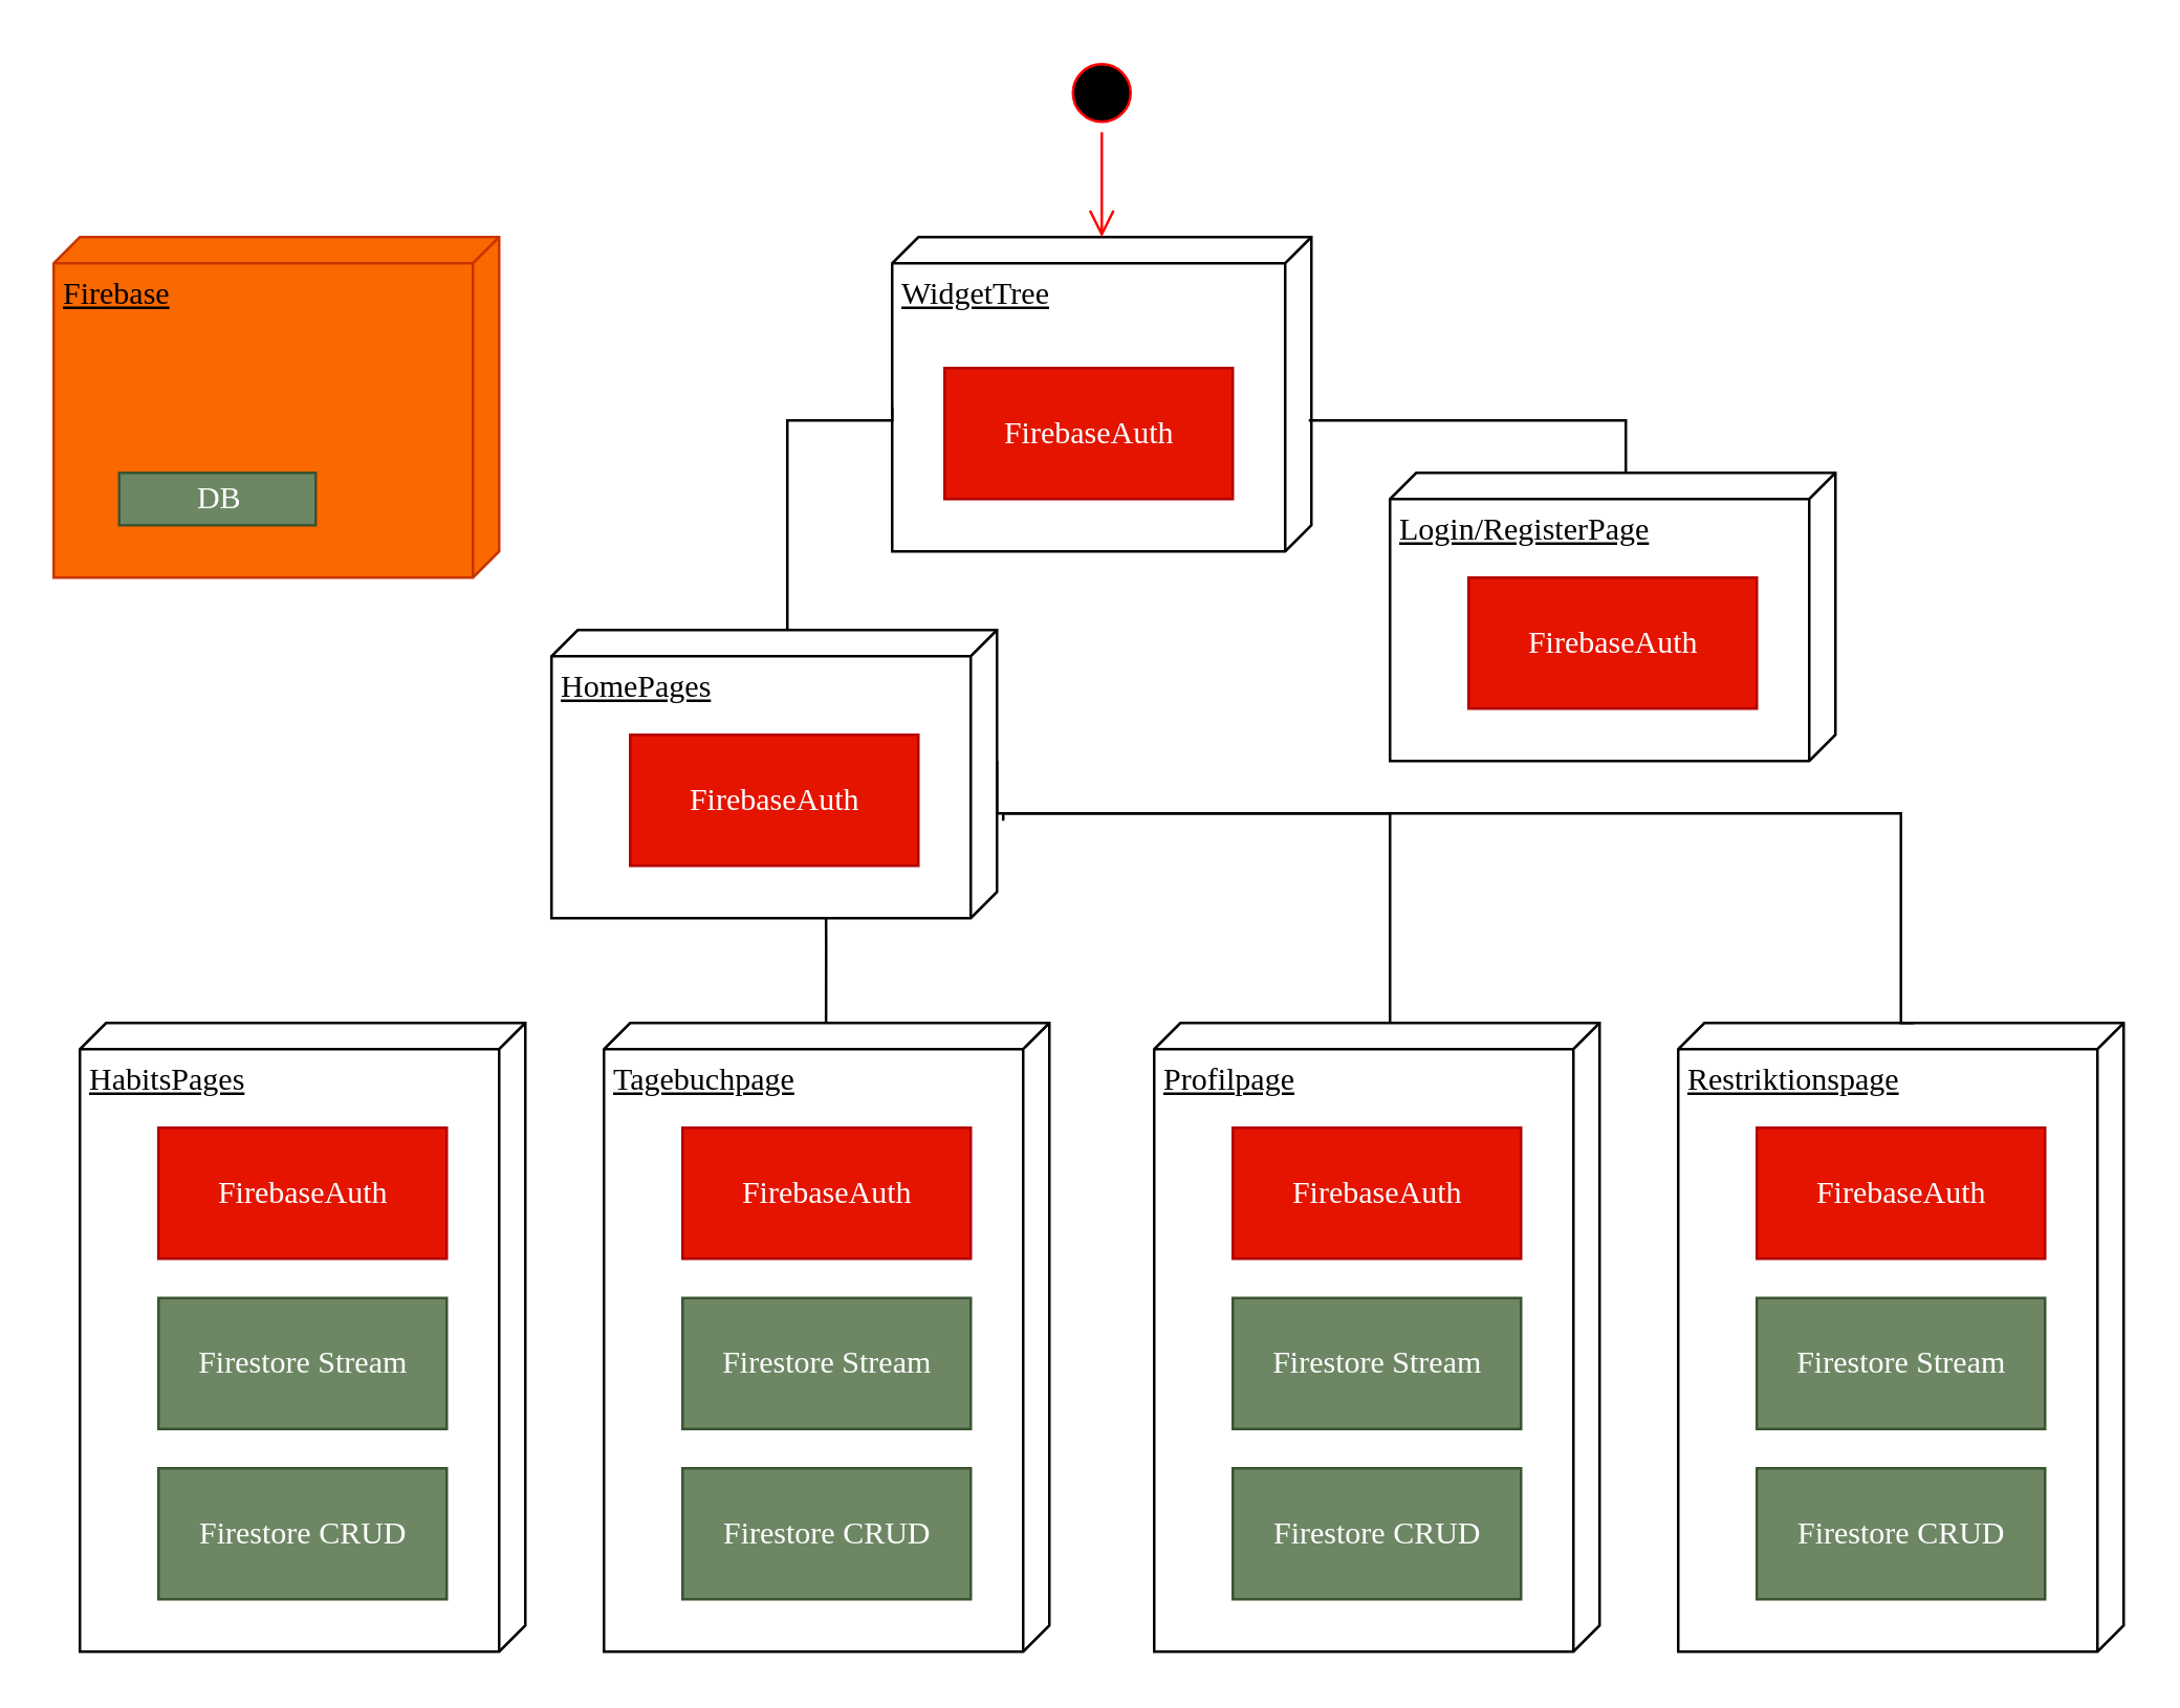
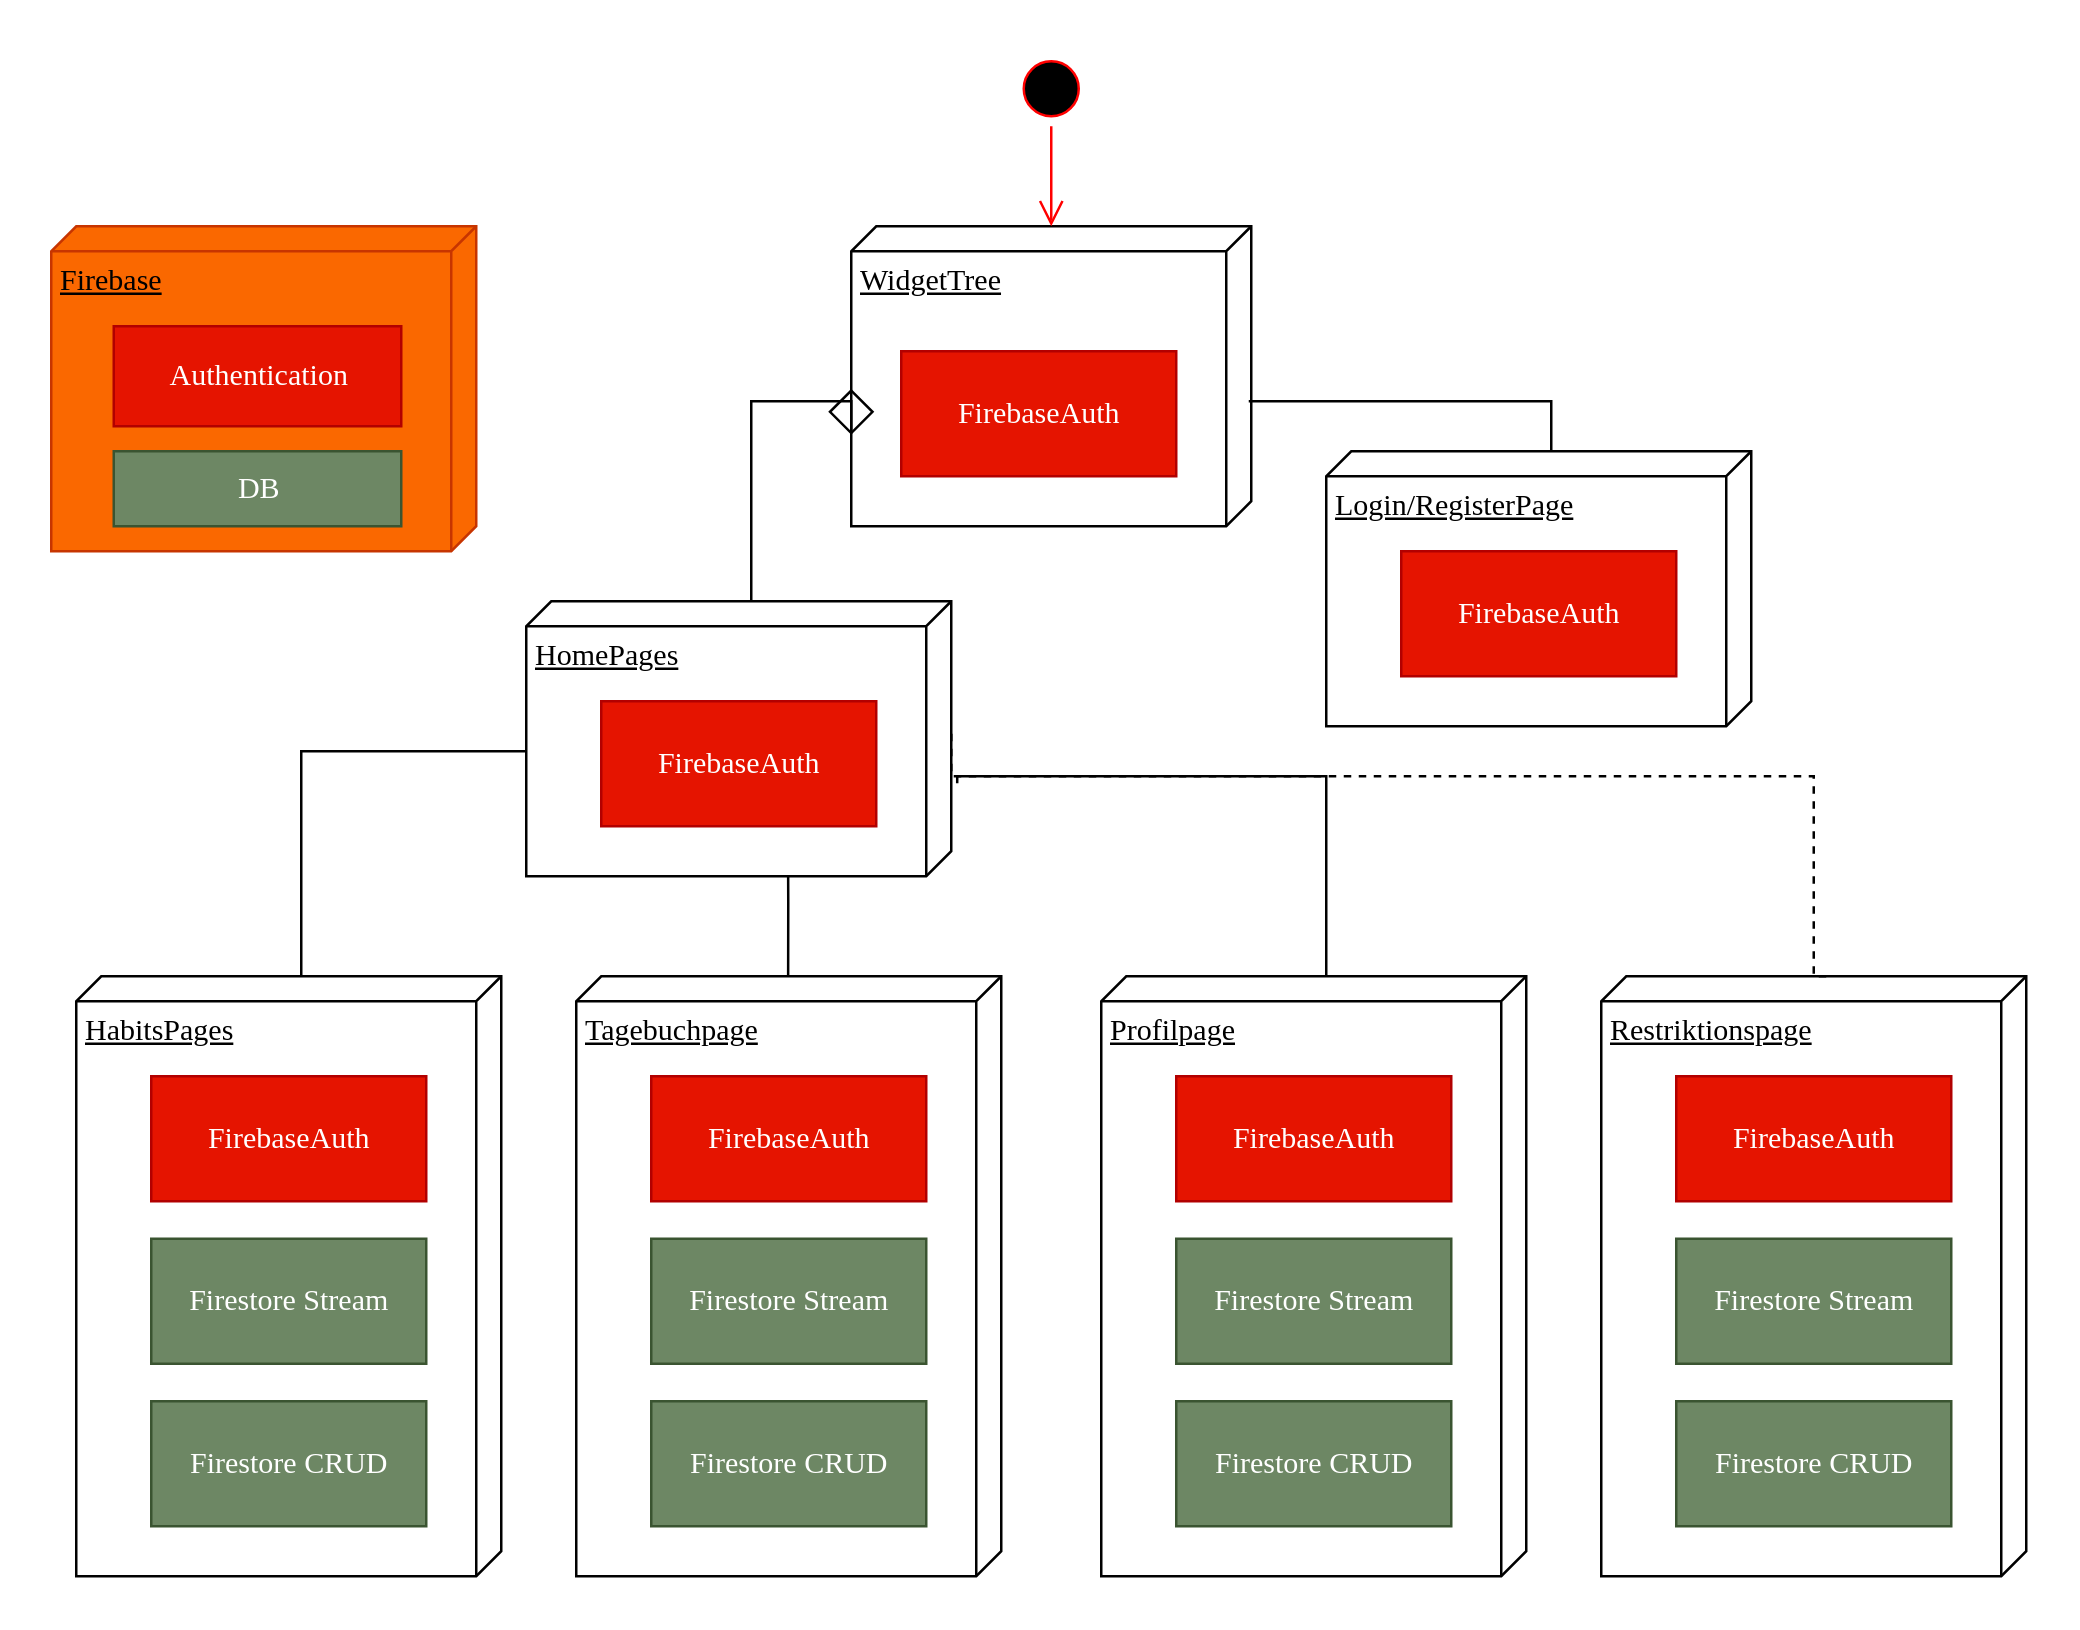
+ <mxCell id="30" value="Authentication" style="html=1;rounded=0;shadow=0;comic=0;labelBackgroundColor=none;strokeWidth=1;fontFamily=Verdana;fontSize=12;align=center;fillColor=#e51400;strokeColor=#B20000;fontColor=#ffffff;" vertex="1" parent="1"><mxGeometry x="45" y="130" width="115" height="40" as="geometry" /></mxCell>
- <mxCell id="4" style="edgeStyle=orthogonalEdgeStyle;rounded=0;html=1;labelBackgroundColor=none;startArrow=none;startFill=0;startSize=8;endArrow=none;endFill=0;endSize=16;fontFamily=Verdana;fontSize=12;exitX=0;exitY=0;exitDx=0;exitDy=80;exitPerimeter=0;entryX=0;entryY=0;entryDx=65;entryDy=160;entryPerimeter=0;" parent="1" source="5" target="2" edge="1"><mxGeometry relative="1" as="geometry"><Array as="points"><mxPoint x="300" y="160" /><mxPoint x="340" y="160" /></Array></mxGeometry></mxCell>
+ <mxCell id="4" style="edgeStyle=orthogonalEdgeStyle;rounded=0;html=1;labelBackgroundColor=none;startArrow=none;startFill=0;startSize=8;endArrow=diamond;endFill=0;endSize=16;fontFamily=Verdana;fontSize=12;exitX=0;exitY=0;exitDx=0;exitDy=80;exitPerimeter=0;entryX=0;entryY=0;entryDx=65;entryDy=160;entryPerimeter=0;" parent="1" source="5" target="2" edge="1"><mxGeometry relative="1" as="geometry"><Array as="points"><mxPoint x="300" y="160" /><mxPoint x="340" y="160" /></Array></mxGeometry></mxCell>
- <mxCell id="29" value="DB" style="html=1;rounded=0;shadow=0;comic=0;labelBackgroundColor=none;strokeWidth=1;fontFamily=Verdana;fontSize=12;align=center;fillColor=#6d8764;strokeColor=#3A5431;fontColor=#ffffff;" vertex="1" parent="1"><mxGeometry x="45" y="180" width="75" height="20" as="geometry" /></mxCell>
+ <mxCell id="29" value="DB" style="html=1;rounded=0;shadow=0;comic=0;labelBackgroundColor=none;strokeWidth=1;fontFamily=Verdana;fontSize=12;align=center;fillColor=#6d8764;strokeColor=#3A5431;fontColor=#ffffff;" vertex="1" parent="1"><mxGeometry x="45" y="180" width="115" height="30" as="geometry" /></mxCell>
+ <mxCell id="31" style="edgeStyle=orthogonalEdgeStyle;rounded=0;html=1;labelBackgroundColor=none;startArrow=none;startFill=0;startSize=8;endArrow=none;endFill=0;endSize=16;fontFamily=Verdana;fontSize=12;exitX=0;exitY=0;exitDx=0;exitDy=80;exitPerimeter=0;entryX=0;entryY=0;entryDx=60;entryDy=170;entryPerimeter=0;" edge="1" parent="1" source="22" target="5"><mxGeometry relative="1" as="geometry"><Array as="points"><mxPoint x="120" y="300" /></Array><mxPoint x="110" y="390" as="sourcePoint" /><mxPoint x="150" y="305" as="targetPoint" /></mxGeometry></mxCell>
- <mxCell id="33" style="edgeStyle=orthogonalEdgeStyle;rounded=0;html=1;labelBackgroundColor=none;startArrow=none;startFill=0;startSize=8;endArrow=none;endFill=0;endSize=16;fontFamily=Verdana;fontSize=12;exitX=0;exitY=0;exitDx=0;exitDy=80;exitPerimeter=0;entryX=0;entryY=0;entryDx=50;entryDy=0;entryPerimeter=0;" edge="1" parent="1" source="10" target="5"><mxGeometry relative="1" as="geometry"><Array as="points"><mxPoint x="725" y="390" /><mxPoint x="725" y="310" /><mxPoint x="380" y="310" /></Array><mxPoint x="130" y="400" as="sourcePoint" /><mxPoint x="220" y="310" as="targetPoint" /></mxGeometry></mxCell>
+ <mxCell id="33" style="edgeStyle=orthogonalEdgeStyle;rounded=0;html=1;labelBackgroundColor=none;startArrow=none;startFill=0;startSize=8;endArrow=none;endFill=0;endSize=16;fontFamily=Verdana;fontSize=12;exitX=0;exitY=0;exitDx=0;exitDy=80;exitPerimeter=0;entryX=0;entryY=0;entryDx=50;entryDy=0;entryPerimeter=0;dashed=1;" edge="1" parent="1" source="10" target="5"><mxGeometry relative="1" as="geometry"><Array as="points"><mxPoint x="725" y="390" /><mxPoint x="725" y="310" /><mxPoint x="380" y="310" /></Array><mxPoint x="130" y="400" as="sourcePoint" /><mxPoint x="220" y="310" as="targetPoint" /></mxGeometry></mxCell>
